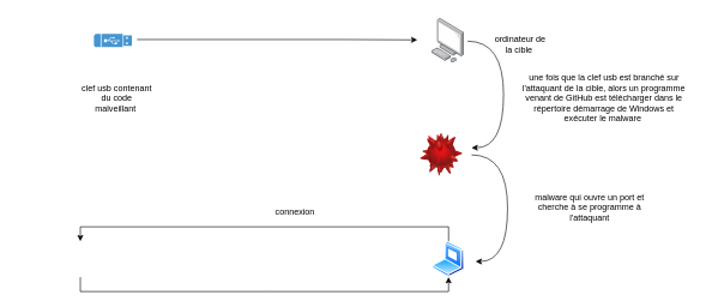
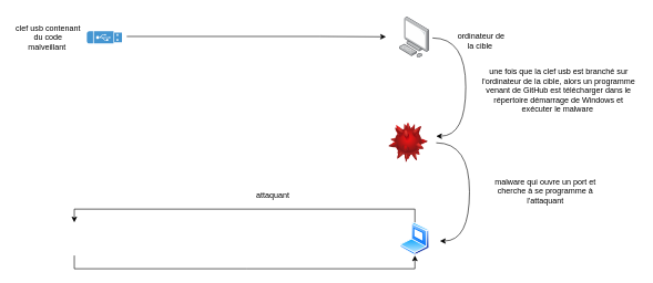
- <mxCell id="5" value="clef usb contenant du code malveillant&amp;nbsp;" style="text;html=1;strokeColor=none;fillColor=none;align=center;verticalAlign=middle;whiteSpace=wrap;rounded=0;" vertex="1" parent="1"><mxGeometry x="110" y="100.9" width="103.6" height="70" as="geometry" /></mxCell>
+ <mxCell id="5" value="clef usb contenant du code malveillant&amp;nbsp;" style="text;html=1;strokeColor=none;fillColor=none;align=center;verticalAlign=middle;whiteSpace=wrap;rounded=0;" vertex="1" parent="1"><mxGeometry x="20" y="20.9" width="103.6" height="70" as="geometry" /></mxCell>
- <mxCell id="8" value="une fois que la clef usb est branché sur l'attaquant de la cible, alors un programme venant de GitHub est télécharger dans le répertoire démarrage de Windows et exécuter le malware&amp;nbsp;" style="text;html=1;strokeColor=none;fillColor=none;align=center;verticalAlign=middle;whiteSpace=wrap;rounded=0;" vertex="1" parent="1"><mxGeometry x="720" y="90.9" width="240" height="90" as="geometry" /></mxCell>
+ <mxCell id="8" value="une fois que la clef usb est branché sur l'ordinateur de la cible, alors un programme venant de GitHub est télécharger dans le répertoire démarrage de Windows et exécuter le malware&amp;nbsp;" style="text;html=1;strokeColor=none;fillColor=none;align=center;verticalAlign=middle;whiteSpace=wrap;rounded=0;" vertex="1" parent="1"><mxGeometry x="720" y="90.9" width="240" height="90" as="geometry" /></mxCell>
- <mxCell id="17" value="connexion" style="text;html=1;strokeColor=none;fillColor=none;align=center;verticalAlign=middle;whiteSpace=wrap;rounded=0;" vertex="1" parent="1"><mxGeometry x="340" y="285" width="140" height="20" as="geometry" /></mxCell>
+ <mxCell id="17" value="attaquant" style="text;html=1;strokeColor=none;fillColor=none;align=center;verticalAlign=middle;whiteSpace=wrap;rounded=0;" vertex="1" parent="1"><mxGeometry x="340" y="285" width="140" height="20" as="geometry" /></mxCell>
